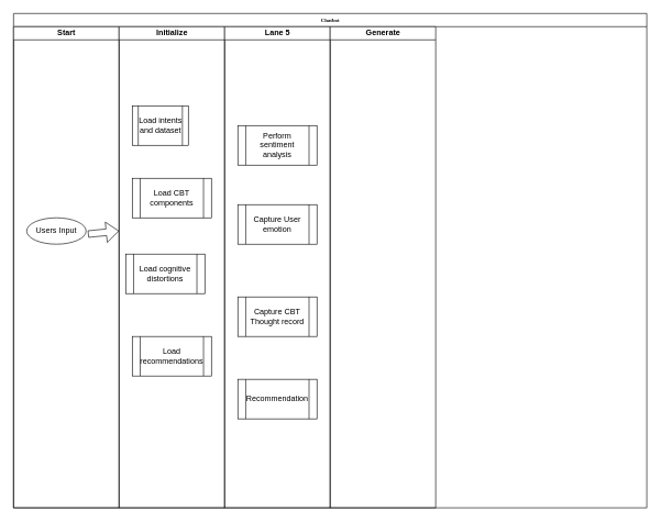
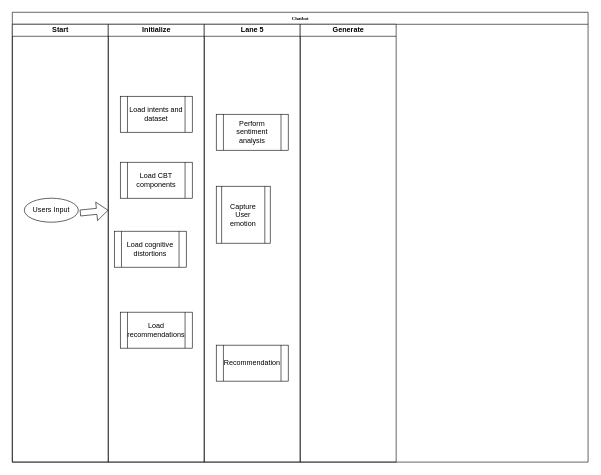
- <mxCell id="6" value="Load intents and dataset" style="shape=process;whiteSpace=wrap;html=1;backgroundOutline=1;" vertex="1" parent="5"><mxGeometry x="20" y="120" width="85" height="60" as="geometry" /></mxCell>
+ <mxCell id="6" value="Load intents and dataset" style="shape=process;whiteSpace=wrap;html=1;backgroundOutline=1;" vertex="1" parent="5"><mxGeometry x="20" y="120" width="120" height="60" as="geometry" /></mxCell>
- <mxCell id="12" value="Capture User emotion" style="shape=process;whiteSpace=wrap;html=1;backgroundOutline=1;" vertex="1" parent="10"><mxGeometry x="20" y="270" width="120" height="60" as="geometry" /></mxCell>
+ <mxCell id="12" value="Capture User emotion" style="shape=process;whiteSpace=wrap;html=1;backgroundOutline=1;" vertex="1" parent="10"><mxGeometry x="20" y="270" width="90" height="95" as="geometry" /></mxCell>
- <mxCell id="13" value="Capture CBT Thought record" style="shape=process;whiteSpace=wrap;html=1;backgroundOutline=1;" vertex="1" parent="10"><mxGeometry x="20" y="410" width="120" height="60" as="geometry" /></mxCell>
- <mxCell id="9" value="Load recommendations" style="shape=process;whiteSpace=wrap;html=1;backgroundOutline=1;" vertex="1" parent="5"><mxGeometry x="20" y="470" width="120" height="60" as="geometry" /></mxCell>
+ <mxCell id="9" value="Load recommendations" style="shape=process;whiteSpace=wrap;html=1;backgroundOutline=1;" vertex="1" parent="5"><mxGeometry x="20" y="480" width="120" height="60" as="geometry" /></mxCell>
